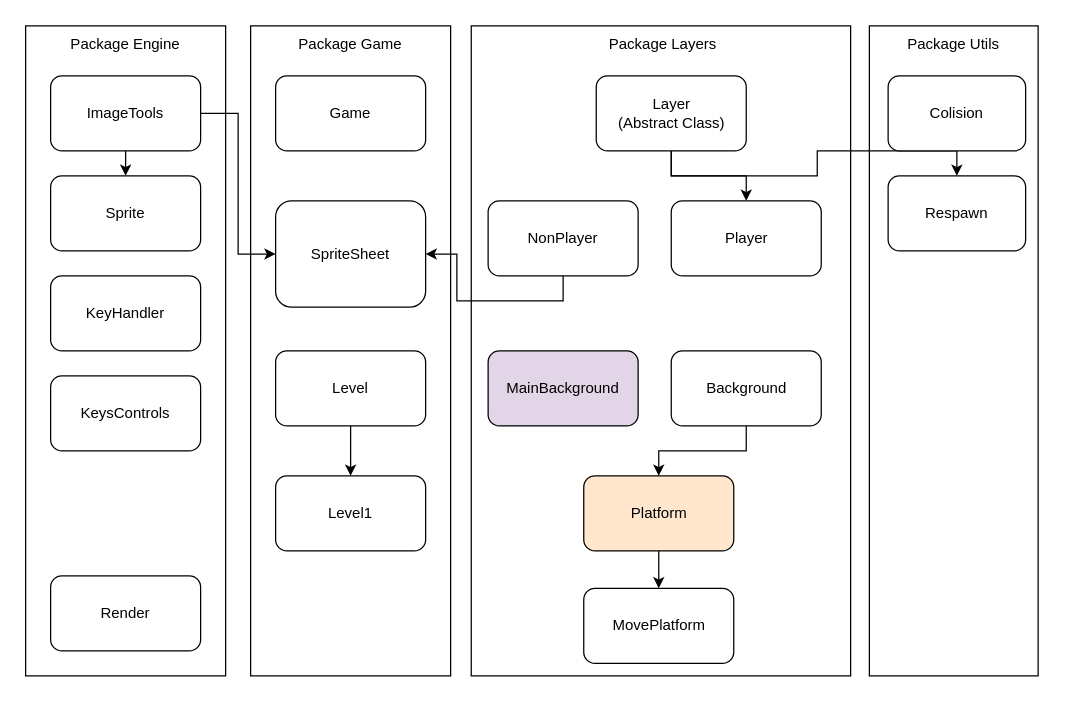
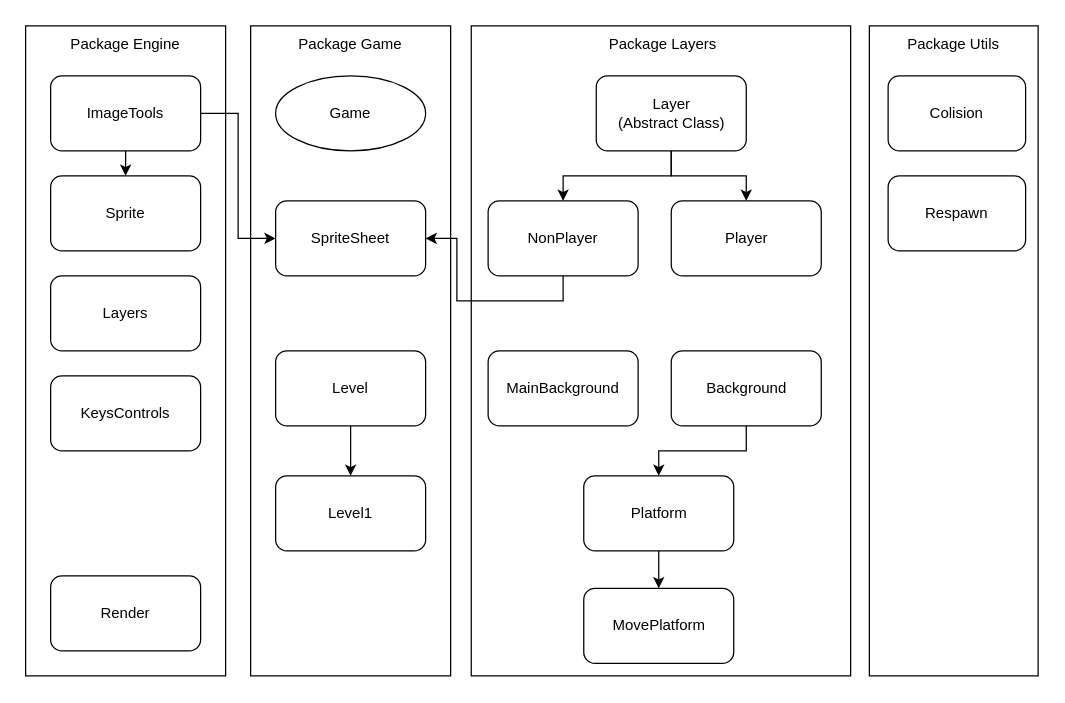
- <mxCell id="14" value="Game" style="rounded=1;whiteSpace=wrap;html=1;" vertex="1" parent="1"><mxGeometry x="220" y="60" width="120" height="60" as="geometry" /></mxCell>
+ <mxCell id="14" value="Game" style="ellipse;whiteSpace=wrap;html=1;" vertex="1" parent="1"><mxGeometry x="220" y="60" width="120" height="60" as="geometry" /></mxCell>
- <mxCell id="20" style="edgeStyle=orthogonalEdgeStyle;rounded=0;orthogonalLoop=1;jettySize=auto;html=1;exitX=0.5;exitY=1;exitDx=0;exitDy=0;" edge="1" parent="1" source="22" target="32"><mxGeometry relative="1" as="geometry" /></mxCell>
+ <mxCell id="20" style="edgeStyle=orthogonalEdgeStyle;rounded=0;orthogonalLoop=1;jettySize=auto;html=1;exitX=0.5;exitY=1;exitDx=0;exitDy=0;entryX=0.5;entryY=0;entryDx=0;entryDy=0;" edge="1" parent="1" source="22" target="27"><mxGeometry relative="1" as="geometry" /></mxCell>
- <mxCell id="24" value="SpriteSheet" style="rounded=1;whiteSpace=wrap;html=1;" vertex="1" parent="1"><mxGeometry x="220" y="160" width="120" height="85" as="geometry" /></mxCell>
+ <mxCell id="24" value="SpriteSheet" style="rounded=1;whiteSpace=wrap;html=1;" vertex="1" parent="1"><mxGeometry x="220" y="160" width="120" height="60" as="geometry" /></mxCell>
- <mxCell id="10" value="KeyHandler" style="rounded=1;whiteSpace=wrap;html=1;" vertex="1" parent="1"><mxGeometry x="40" y="220" width="120" height="60" as="geometry" /></mxCell>
+ <mxCell id="10" value="Layers" style="rounded=1;whiteSpace=wrap;html=1;" vertex="1" parent="1"><mxGeometry x="40" y="220" width="120" height="60" as="geometry" /></mxCell>
- <mxCell id="23" value="MainBackground" style="rounded=1;whiteSpace=wrap;html=1;fillColor=#e1d5e7;" vertex="1" parent="1"><mxGeometry x="390" y="280" width="120" height="60" as="geometry" /></mxCell>
+ <mxCell id="23" value="MainBackground" style="rounded=1;whiteSpace=wrap;html=1;" vertex="1" parent="1"><mxGeometry x="390" y="280" width="120" height="60" as="geometry" /></mxCell>
- <mxCell id="29" value="Platform" style="rounded=1;whiteSpace=wrap;html=1;fillColor=#ffe6cc;" vertex="1" parent="1"><mxGeometry x="466.5" y="380" width="120" height="60" as="geometry" /></mxCell>
+ <mxCell id="29" value="Platform" style="rounded=1;whiteSpace=wrap;html=1;" vertex="1" parent="1"><mxGeometry x="466.5" y="380" width="120" height="60" as="geometry" /></mxCell>
